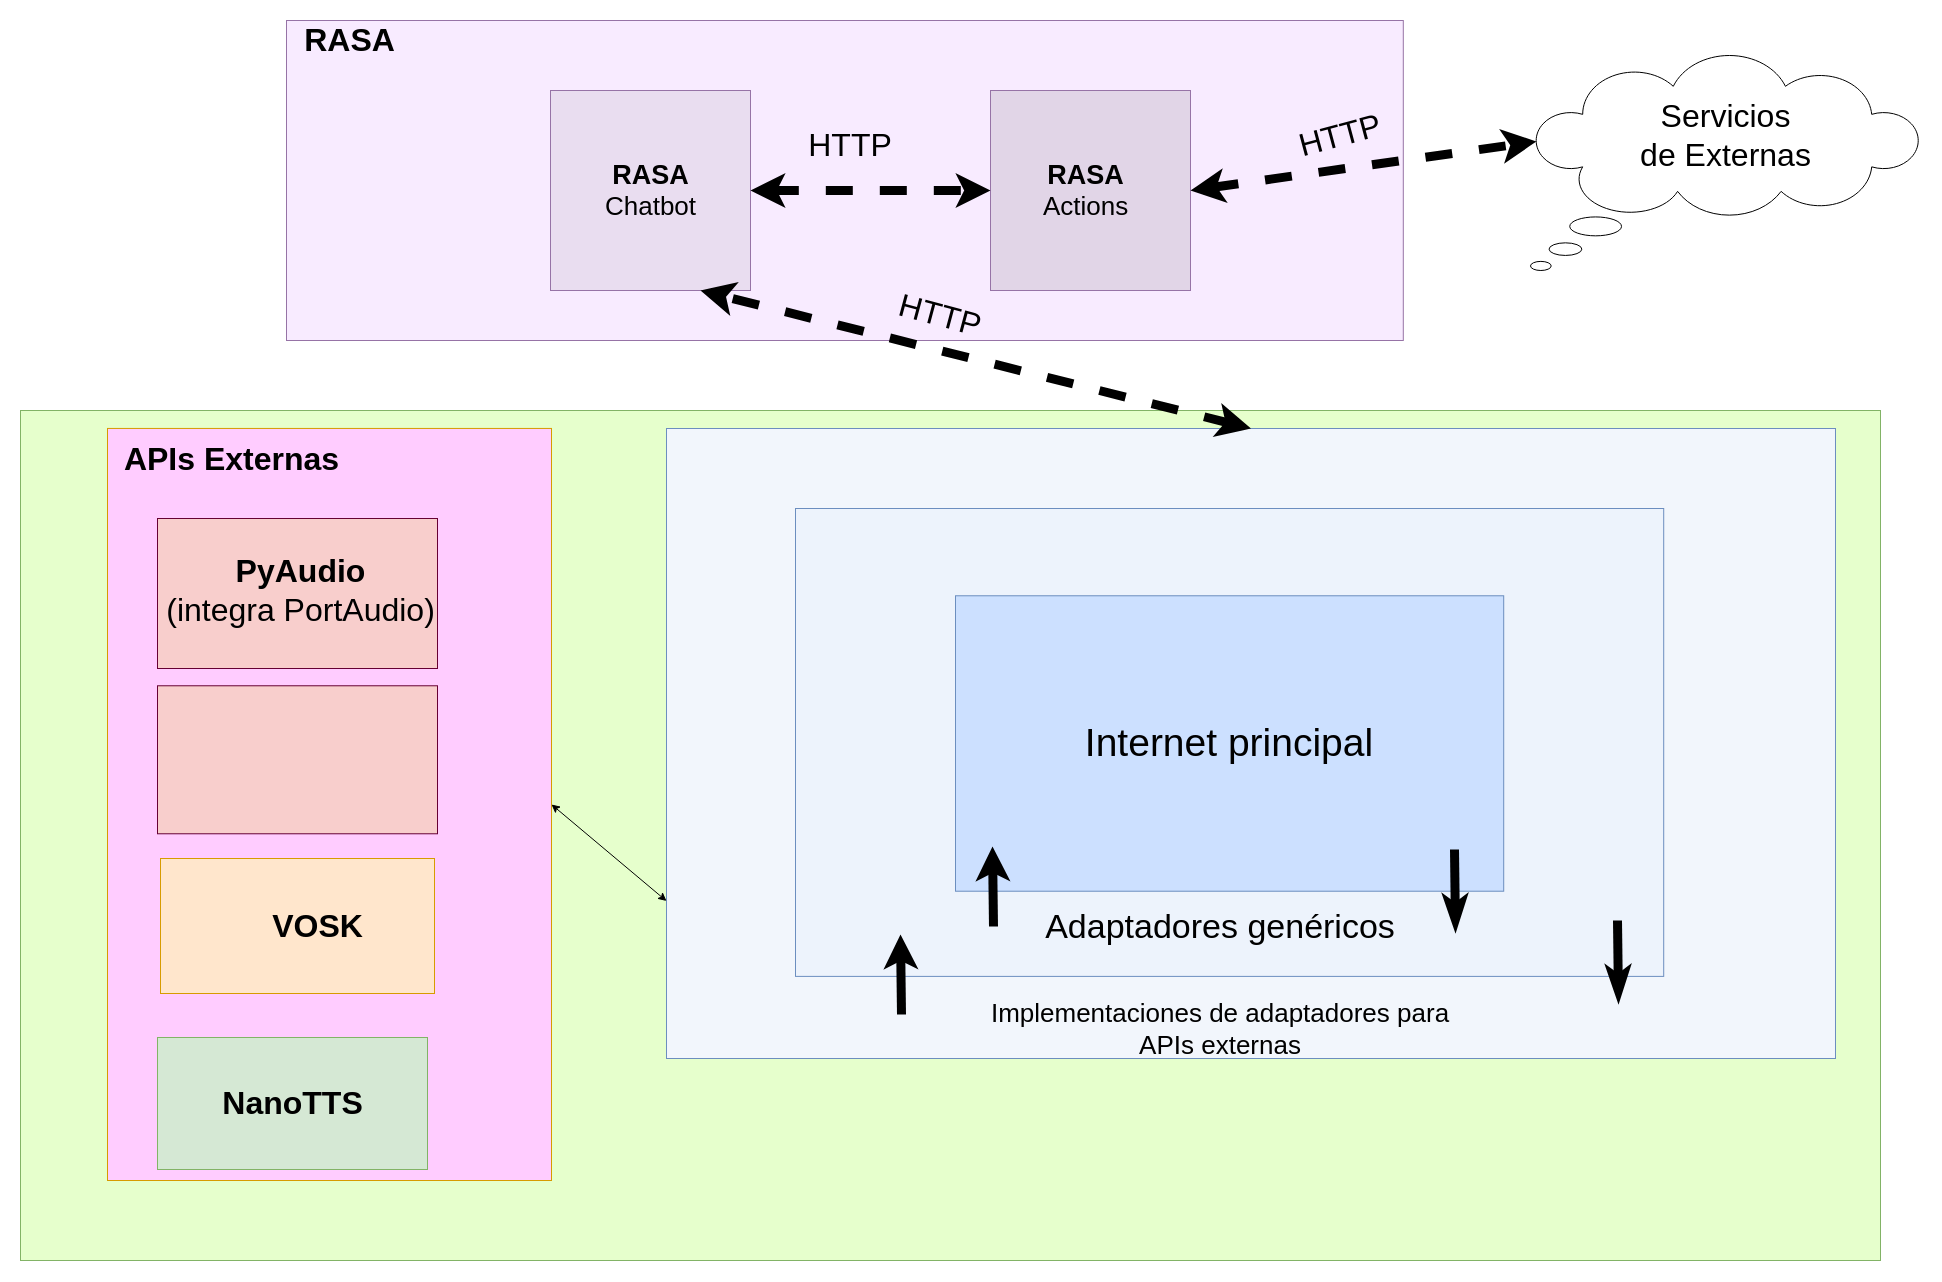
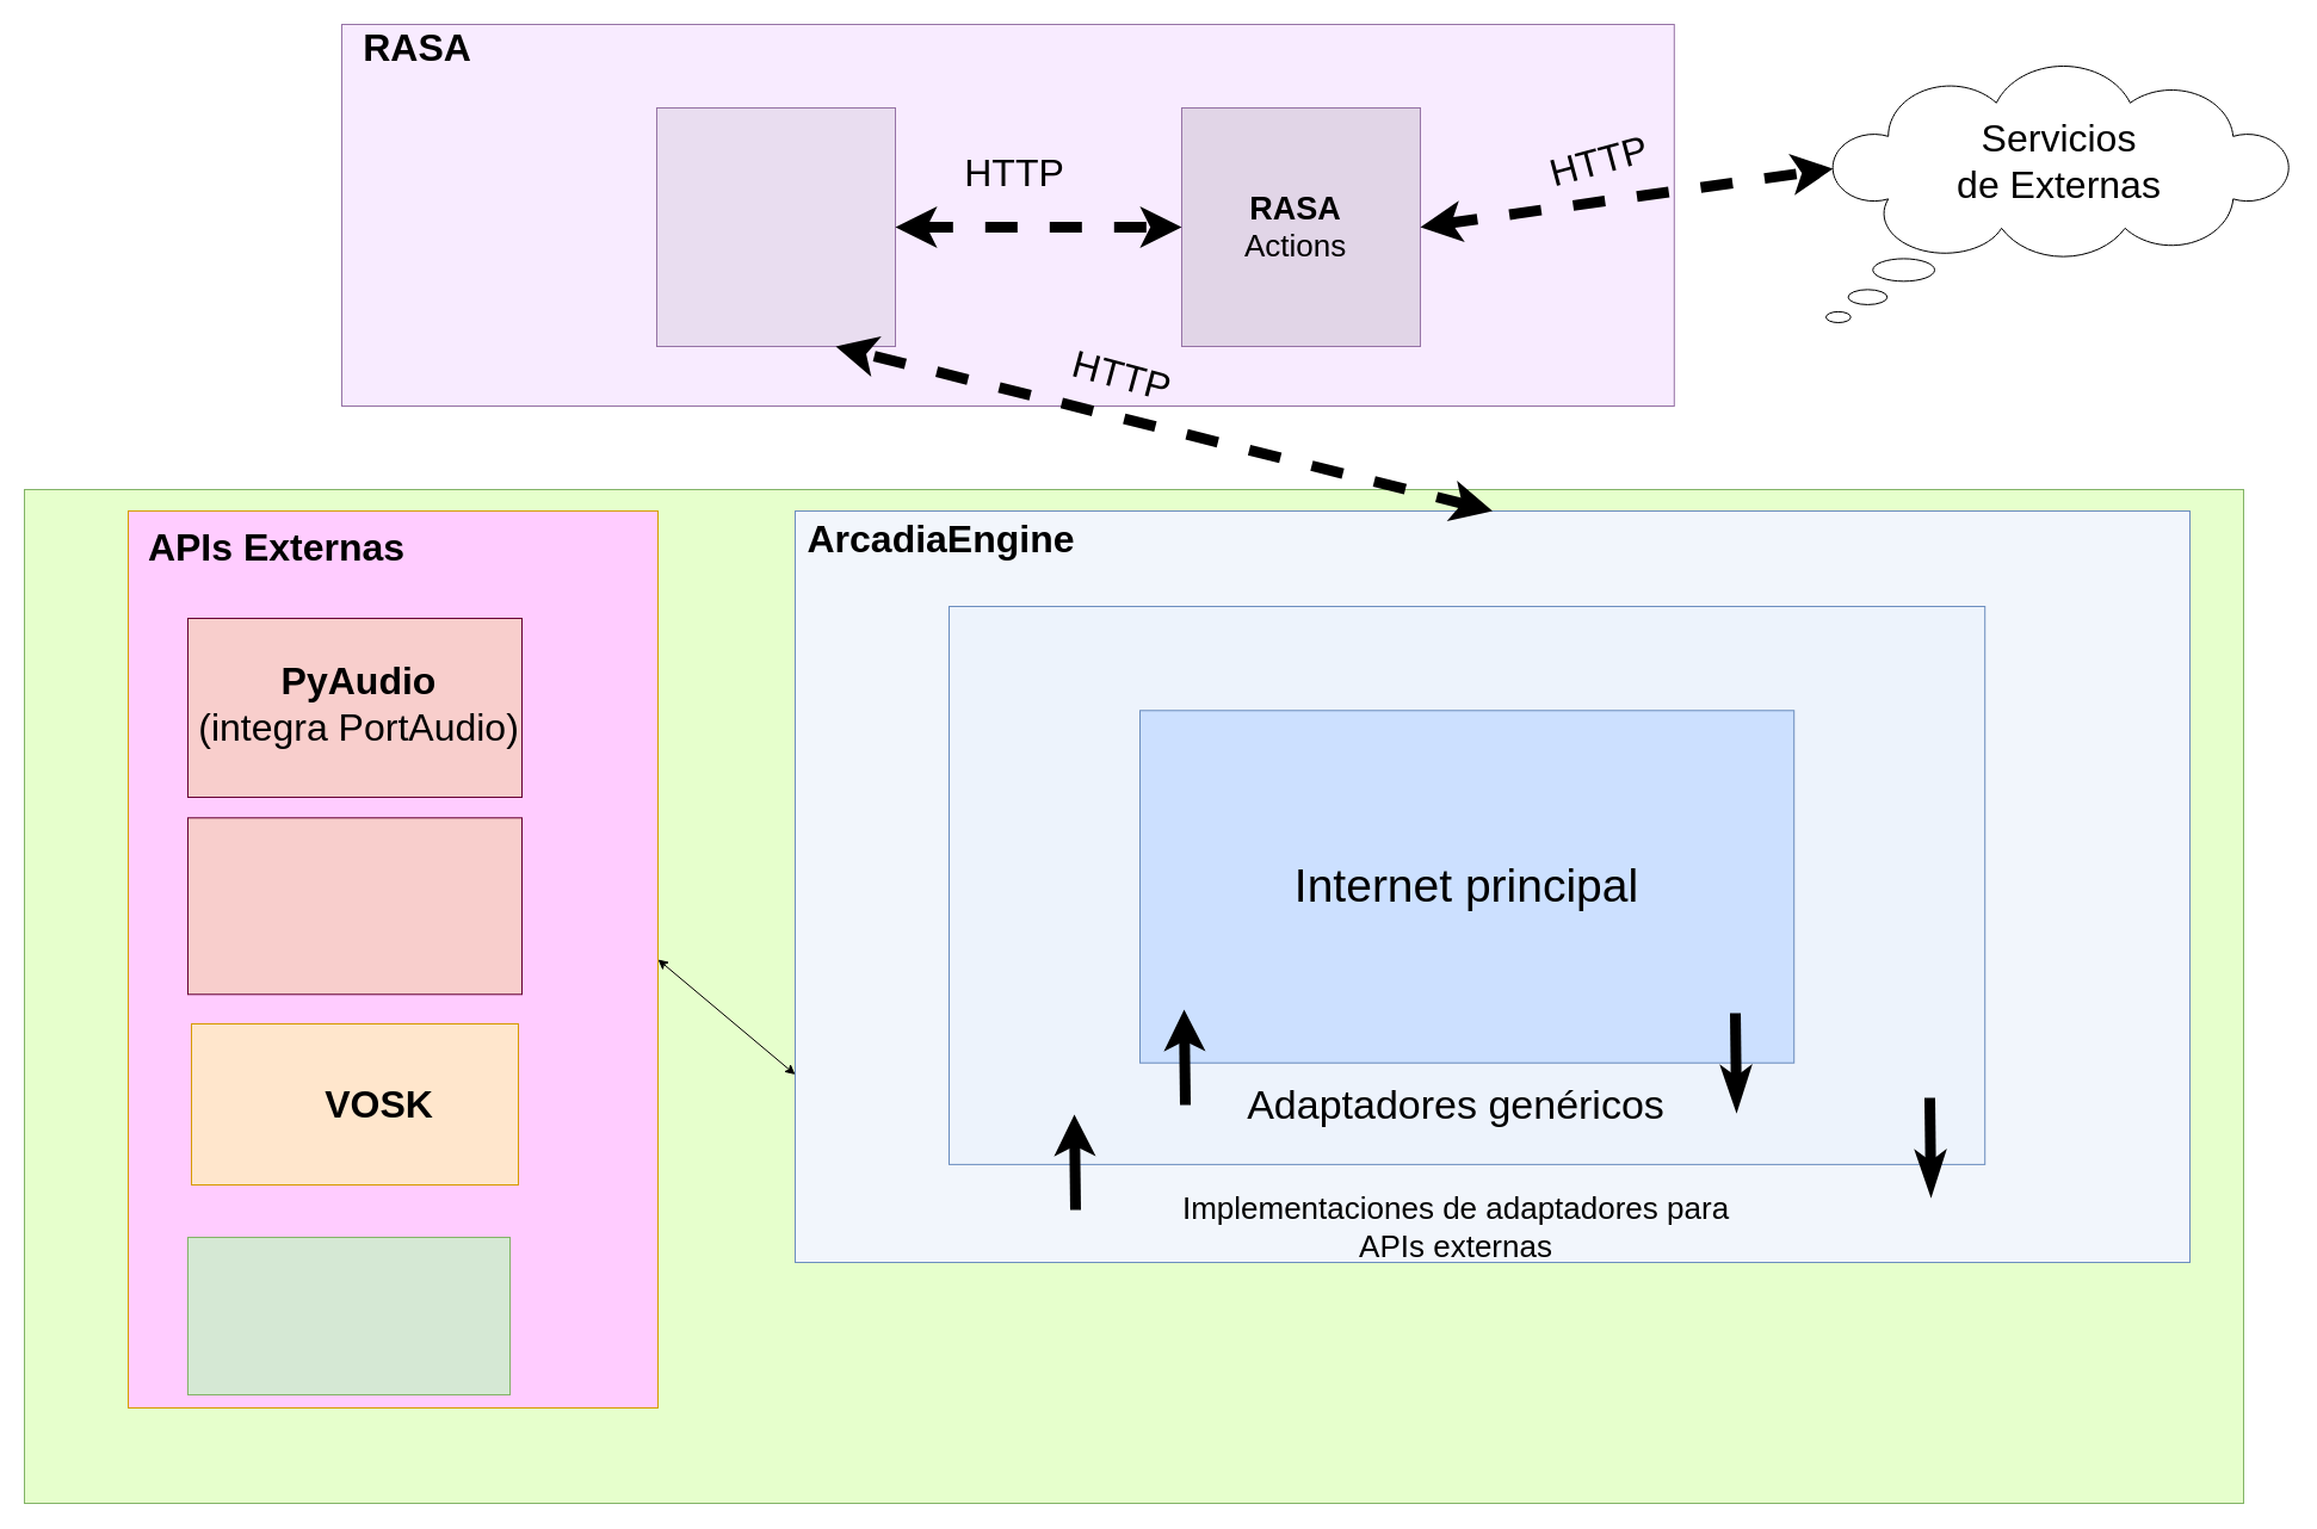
- <mxCell id="20" value="&lt;div&gt;&lt;font size=&quot;1&quot;&gt;&lt;b style=&quot;font-size: 27px&quot;&gt;RASA&lt;/b&gt;&lt;/font&gt; &lt;font style=&quot;font-size: 22px&quot;&gt;&lt;br&gt;&lt;/font&gt;&lt;/div&gt;&lt;div&gt;&lt;font style=&quot;font-size: 26px&quot;&gt;Chatbot&lt;/font&gt;&lt;/div&gt;" style="text;html=1;align=center;verticalAlign=middle;resizable=0;points=[];autosize=1;strokeColor=none;fillColor=none;" parent="1" vertex="1"><mxGeometry x="595" y="170" width="110" height="40" as="geometry" /></mxCell>
+ <mxCell id="9" value="&lt;b style=&quot;font-size: 32px;&quot;&gt;ArcadiaEngine&lt;/b&gt;" style="text;html=1;align=center;verticalAlign=middle;resizable=0;points=[];autosize=1;strokeColor=none;fillColor=none;fontSize=32;" parent="1" vertex="1"><mxGeometry x="668" y="432" width="240" height="40" as="geometry" /></mxCell>
- <mxCell id="14" value="&lt;font style=&quot;font-size: 32px;&quot;&gt;&lt;b style=&quot;font-size: 32px;&quot;&gt;NanoTTS&lt;/b&gt;&lt;/font&gt;" style="text;html=1;align=center;verticalAlign=middle;resizable=0;points=[];autosize=1;strokeColor=none;fillColor=none;fontSize=32;" parent="1" vertex="1"><mxGeometry x="212" y="1083" width="160" height="40" as="geometry" /></mxCell>
